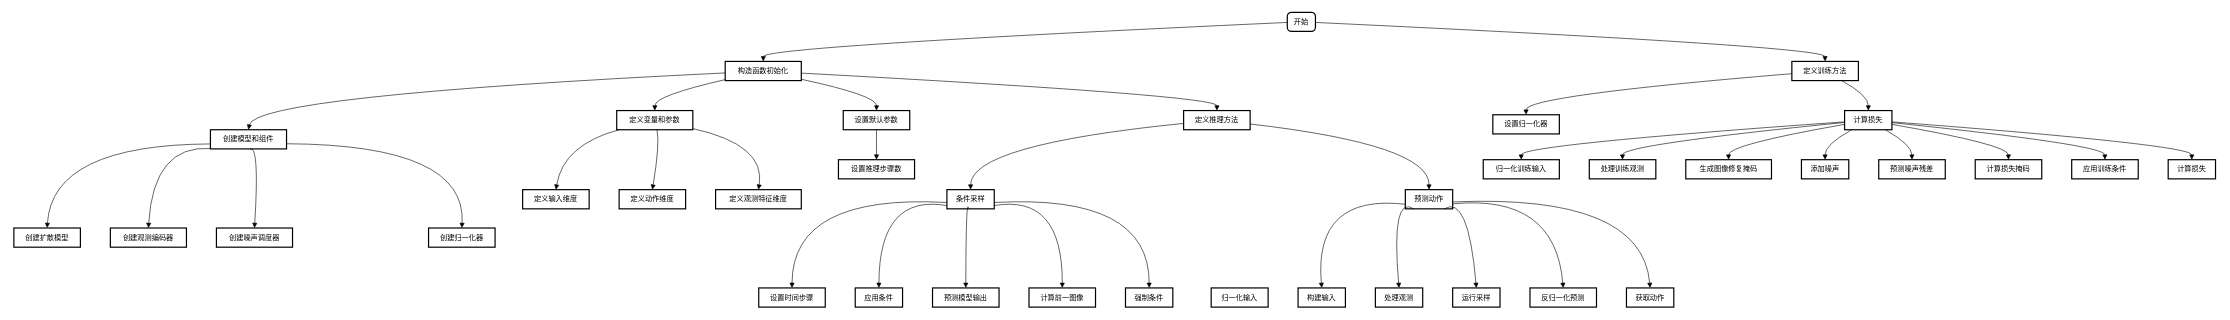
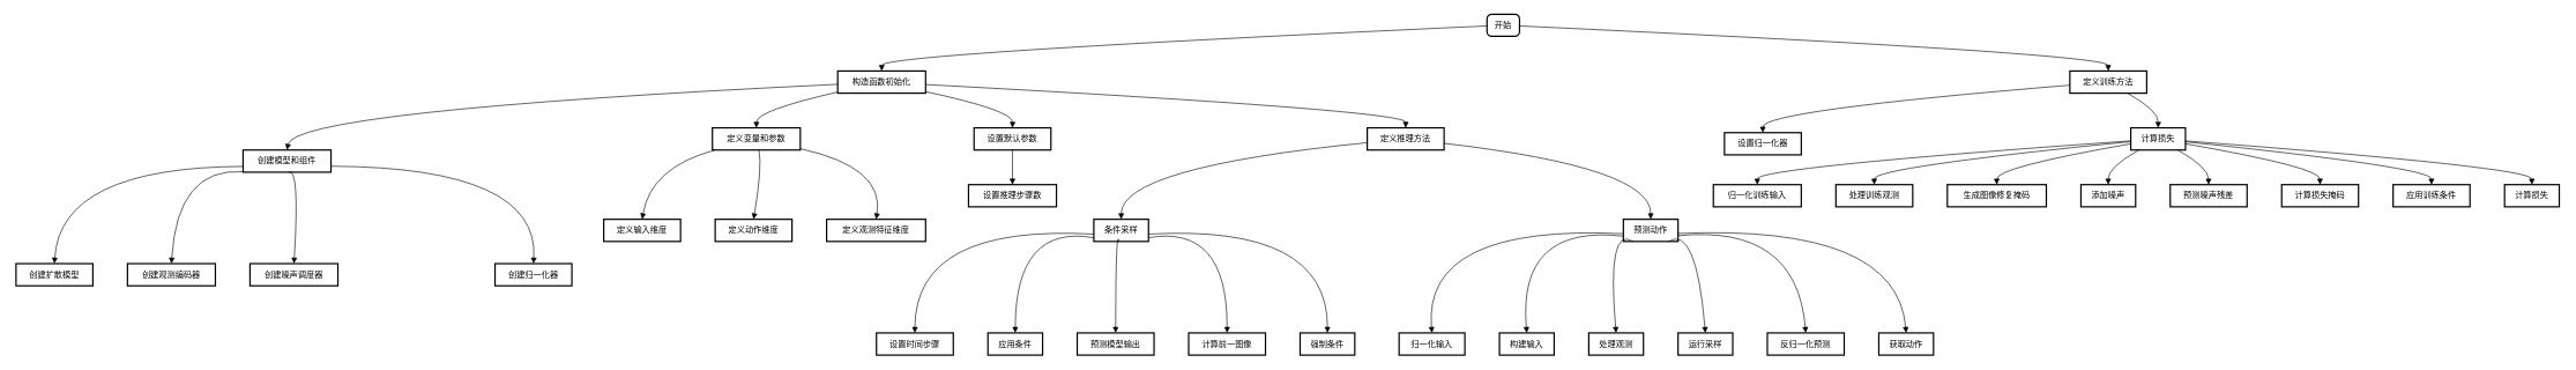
+ <mxCell id="60" value="" style="curved=1;startArrow=none;endArrow=block;exitX=0;exitY=0.65;entryX=0.5;entryY=0;rounded=0;" parent="1" source="17" target="23" edge="1"><mxGeometry relative="1" as="geometry"><Array as="points"><mxPoint x="2052" y="323" /></Array></mxGeometry></mxCell>
